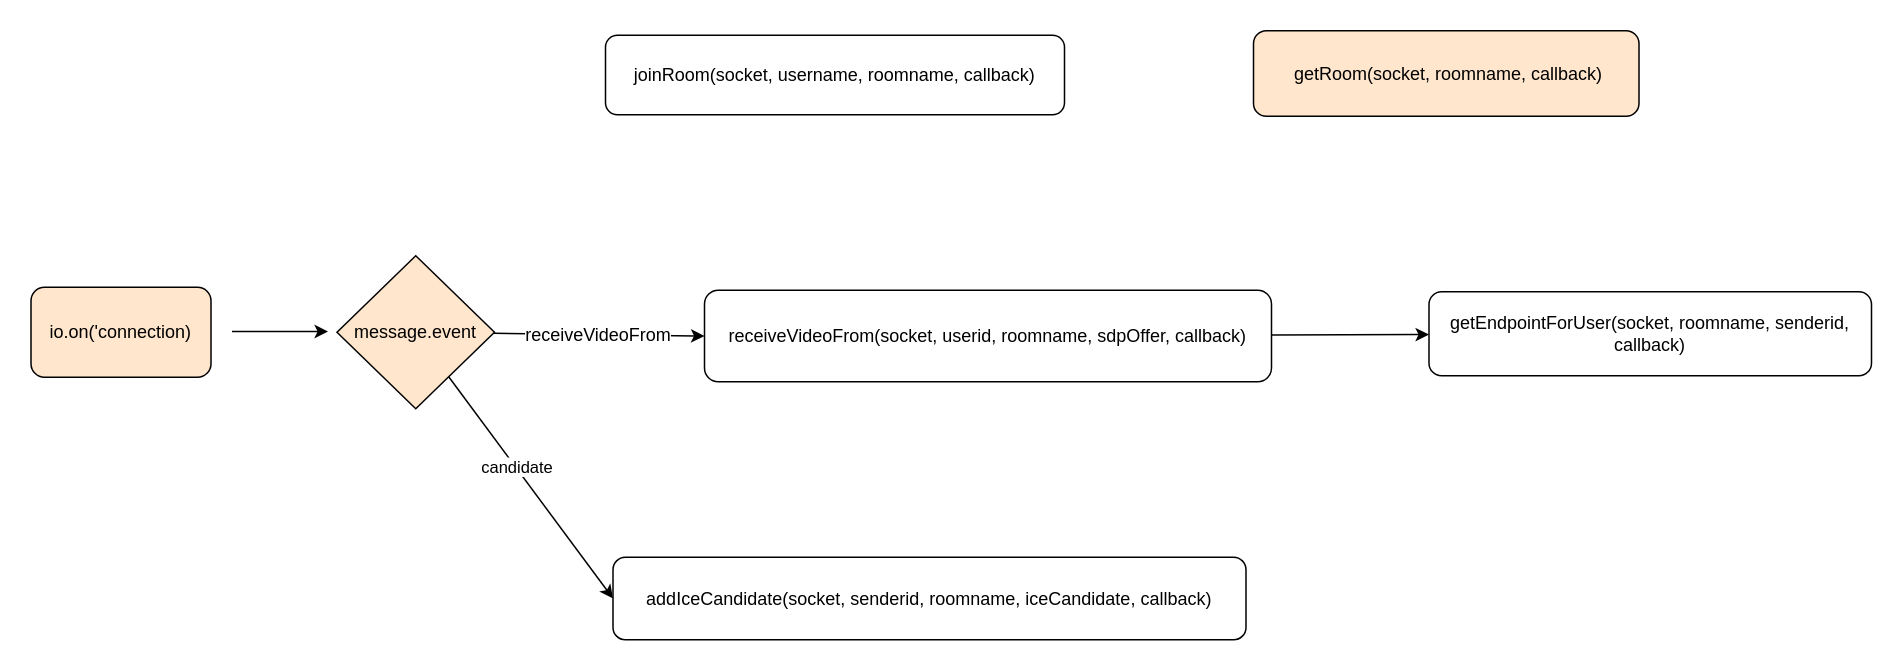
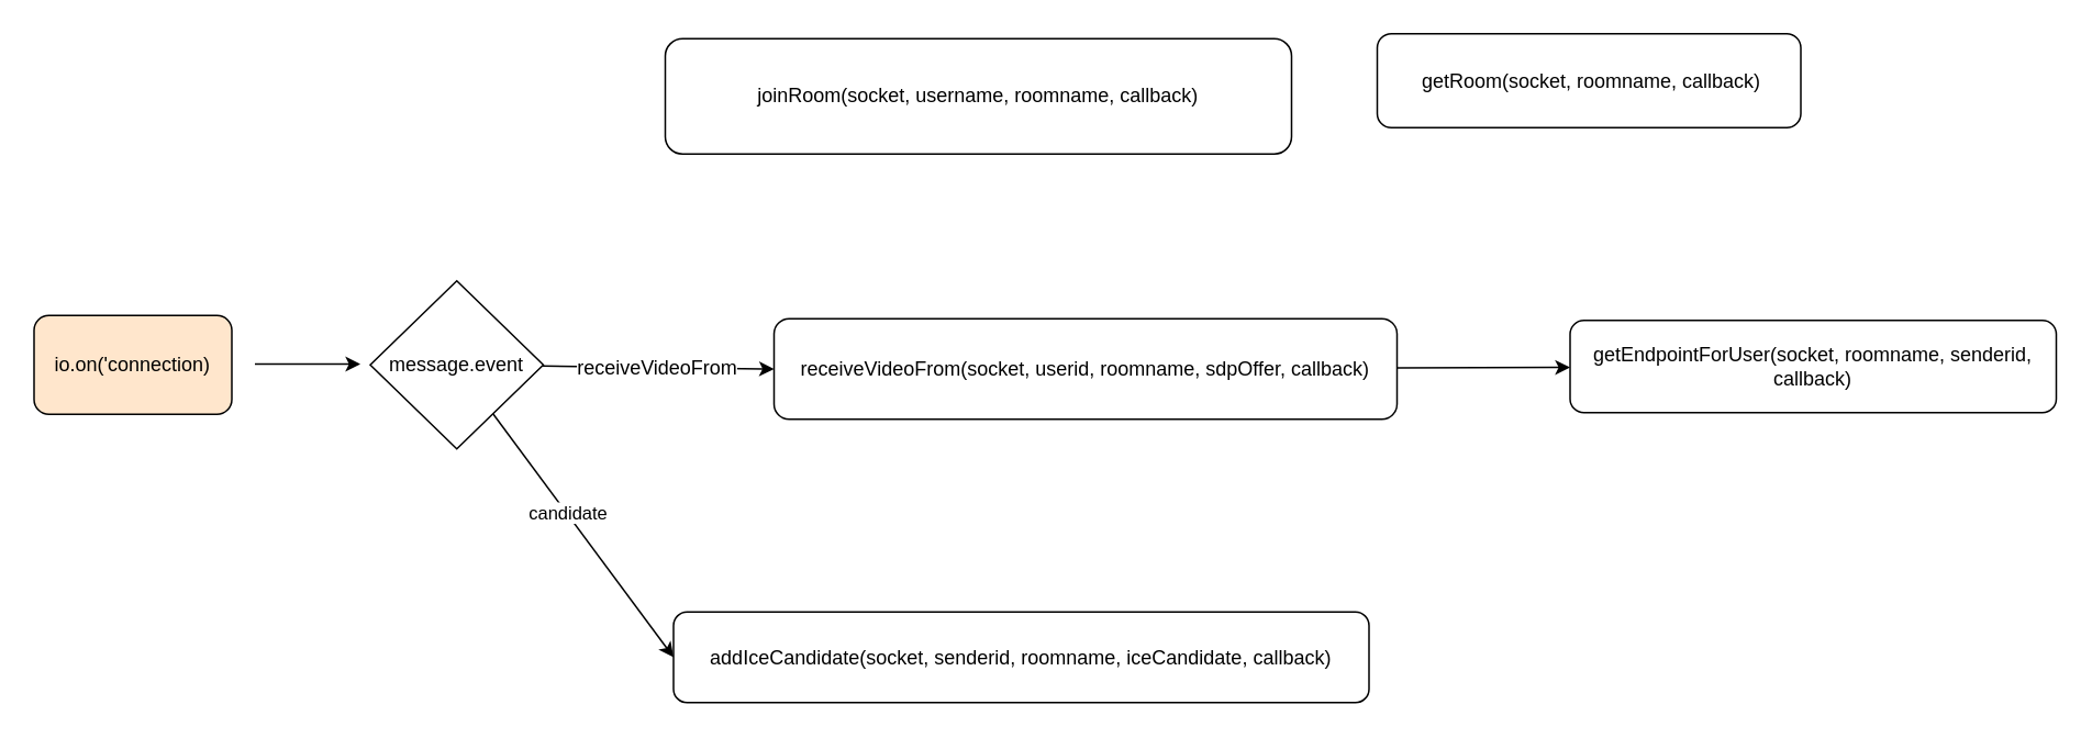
- <mxCell id="12" value="&amp;nbsp;getRoom(socket, roomname, callback)" style="rounded=1;whiteSpace=wrap;html=1;fillColor=#ffe6cc;" vertex="1" parent="1"><mxGeometry x="835" y="20" width="257" height="57" as="geometry" /></mxCell>
+ <mxCell id="12" value="&amp;nbsp;getRoom(socket, roomname, callback)" style="rounded=1;whiteSpace=wrap;html=1;" vertex="1" parent="1"><mxGeometry x="835" y="20" width="257" height="57" as="geometry" /></mxCell>
- <mxCell id="3" value="joinRoom(socket, username, roomname, callback)" style="rounded=1;whiteSpace=wrap;html=1;" vertex="1" parent="1"><mxGeometry x="403" y="23" width="306" height="53" as="geometry" /></mxCell>
+ <mxCell id="3" value="joinRoom(socket, username, roomname, callback)" style="rounded=1;whiteSpace=wrap;html=1;" vertex="1" parent="1"><mxGeometry x="403" y="23" width="380" height="70" as="geometry" /></mxCell>
- <mxCell id="11" value="message.event" style="rhombus;whiteSpace=wrap;html=1;fillColor=#ffe6cc;" vertex="1" parent="1"><mxGeometry x="224" y="170" width="105" height="102" as="geometry" /></mxCell>
+ <mxCell id="11" value="message.event" style="rhombus;whiteSpace=wrap;html=1;" vertex="1" parent="1"><mxGeometry x="224" y="170" width="105" height="102" as="geometry" /></mxCell>
